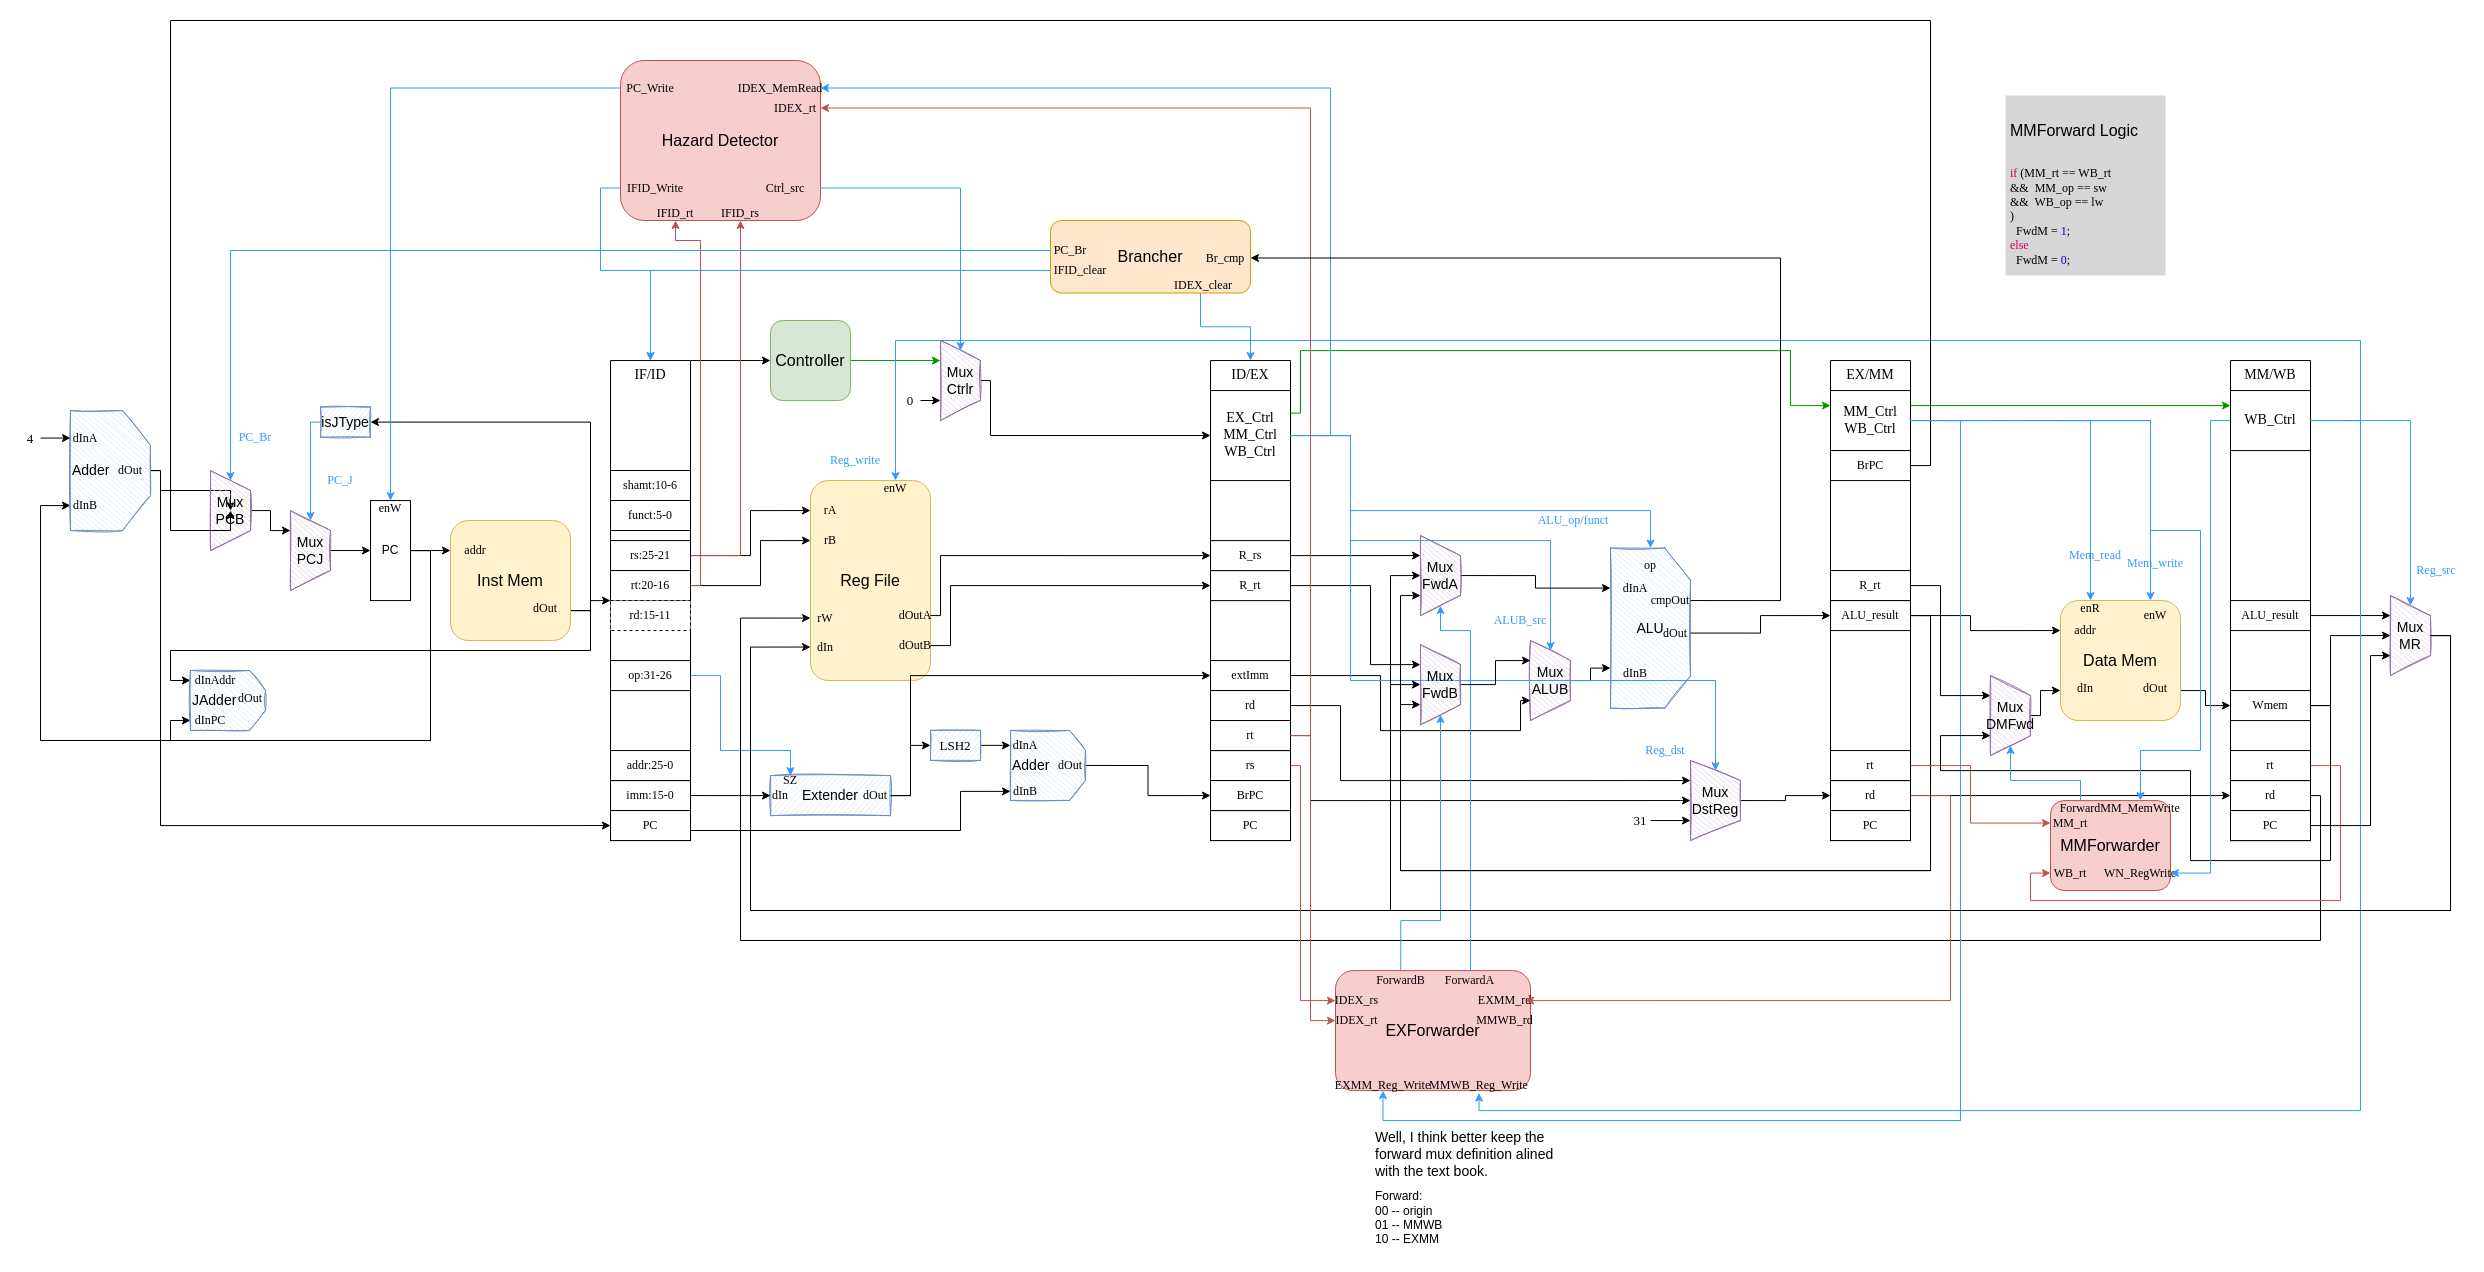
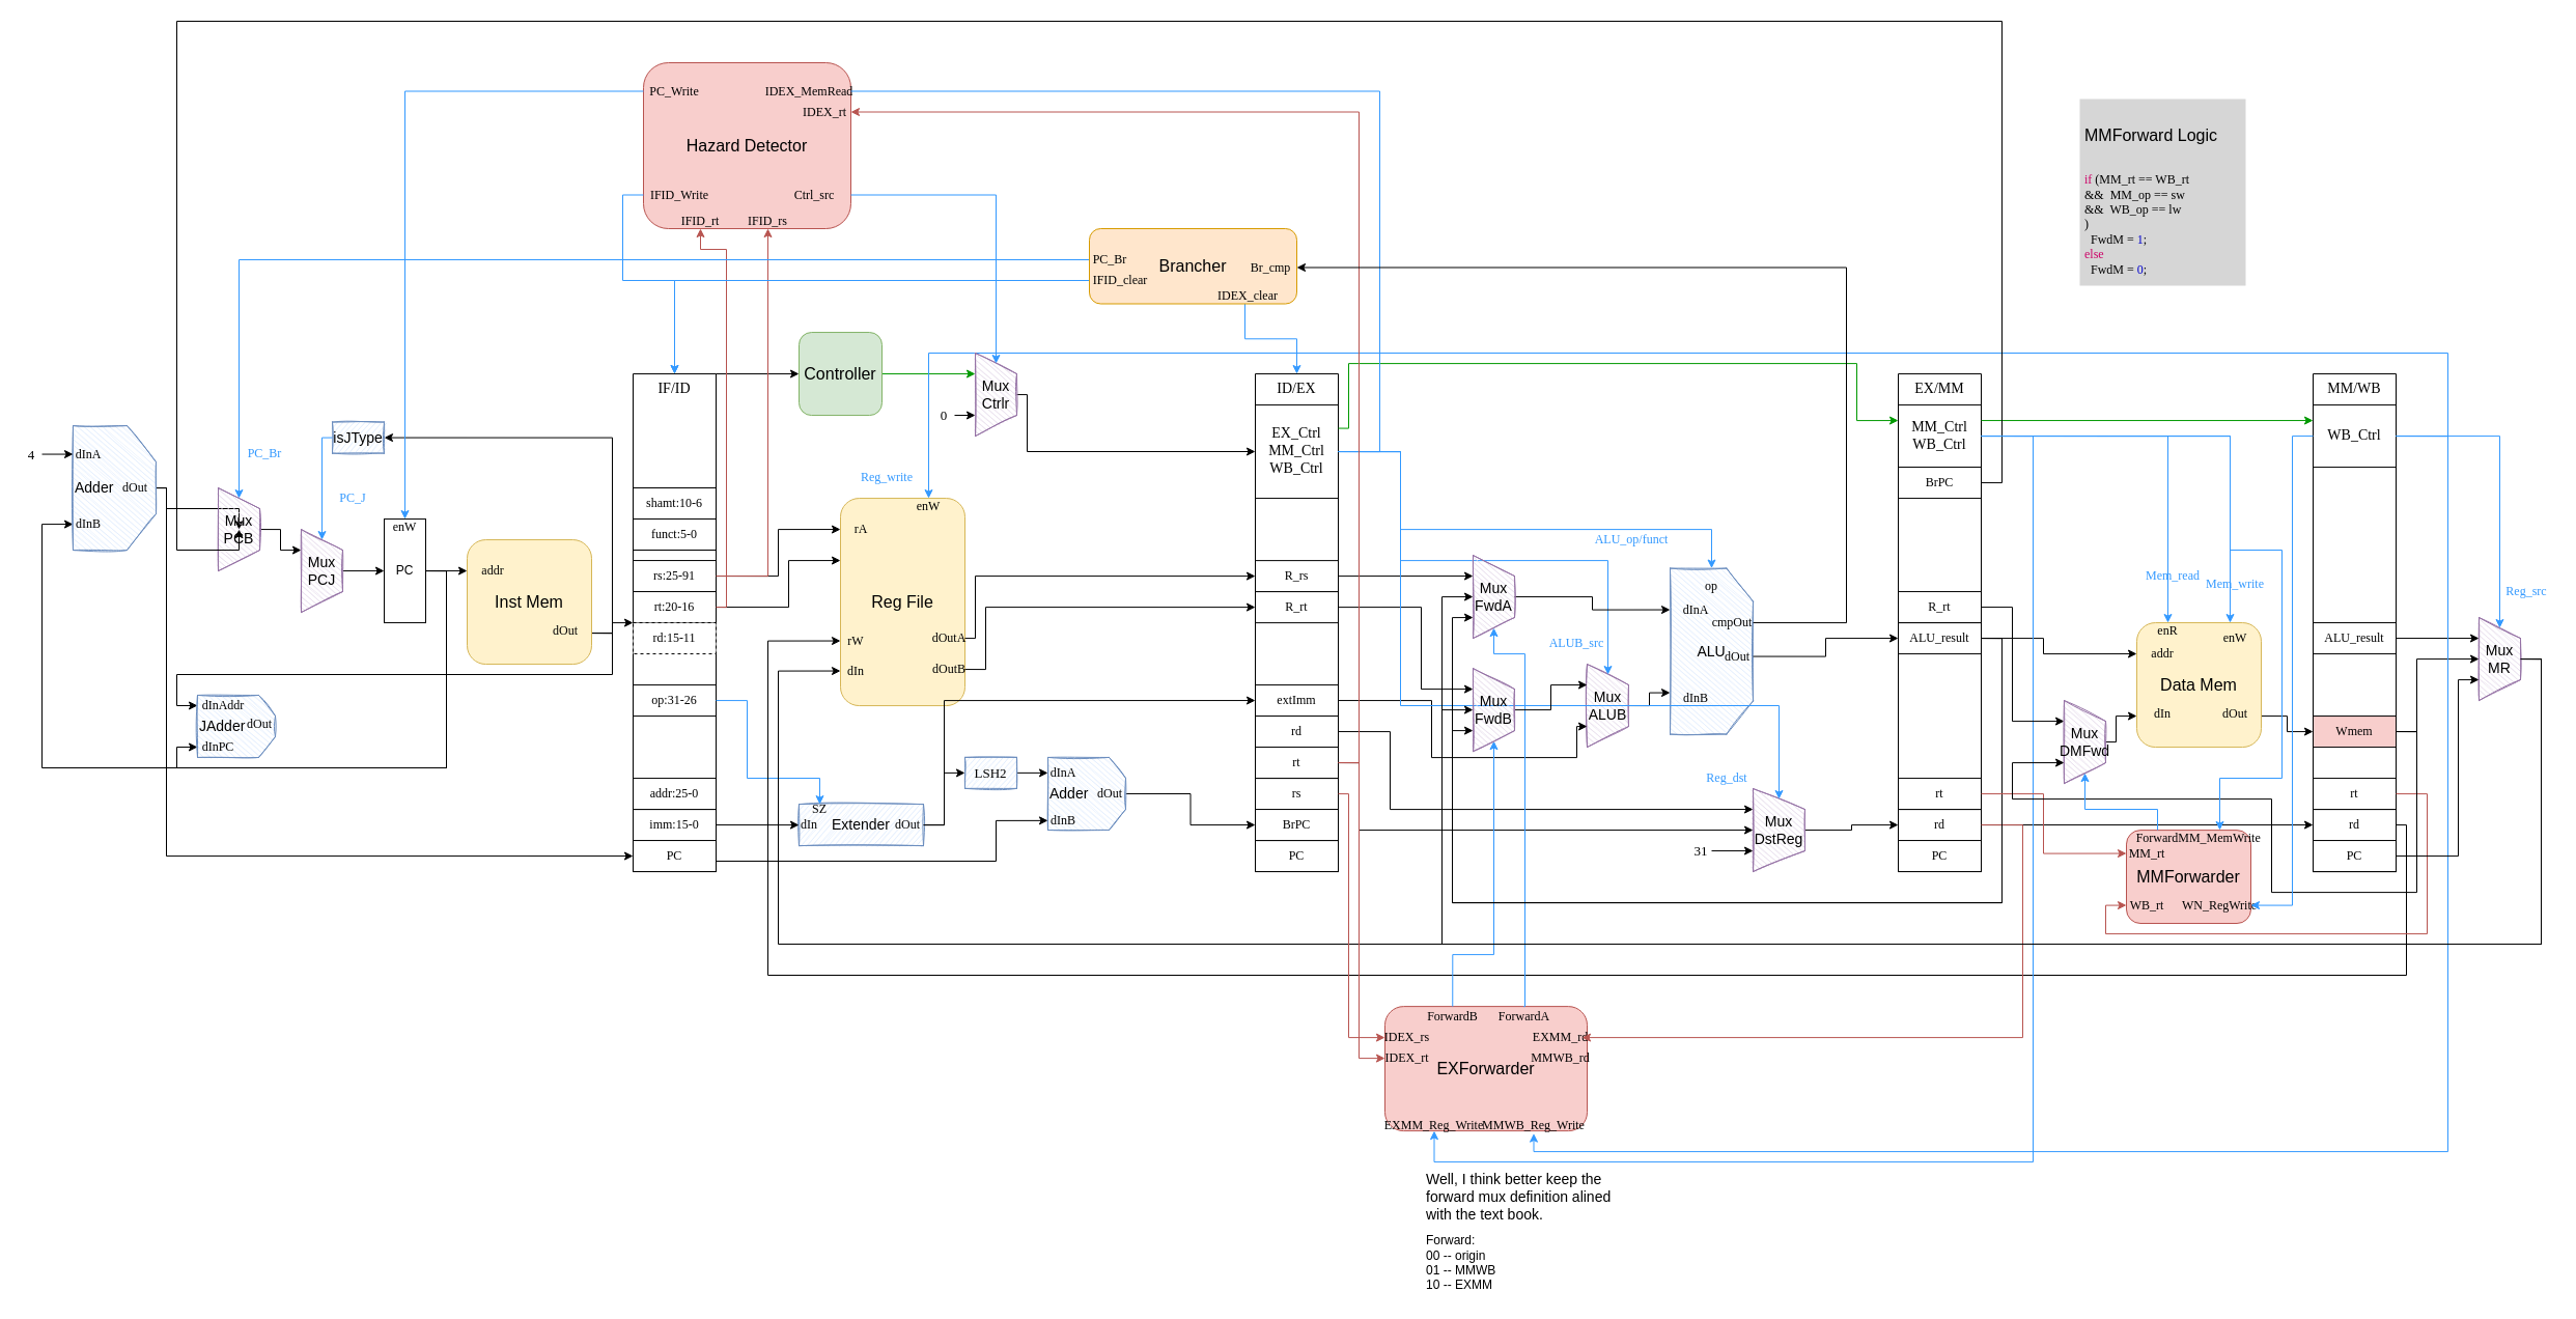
- <mxCell id="177" style="edgeStyle=orthogonalEdgeStyle;rounded=0;orthogonalLoop=1;jettySize=auto;html=1;exitX=1;exitY=0.5;exitDx=0;exitDy=0;entryX=1;entryY=0.5;entryDx=0;entryDy=0;fontFamily=Helvetica;fontSize=16;fontColor=#3399FF;strokeColor=#3399FF;" parent="1" source="39" target="176" edge="1"><mxGeometry relative="1" as="geometry"><Array as="points"><mxPoint x="1330" y="435" /><mxPoint x="1330" y="88" /></Array></mxGeometry></mxCell>
+ <mxCell id="177" style="edgeStyle=orthogonalEdgeStyle;rounded=0;orthogonalLoop=1;jettySize=auto;html=1;exitX=1;exitY=0.5;exitDx=0;exitDy=0;entryX=1;entryY=0.5;entryDx=0;entryDy=0;fontFamily=Helvetica;fontSize=16;fontColor=#3399FF;strokeColor=#3399FF;endArrow=none;" parent="1" source="39" target="176" edge="1"><mxGeometry relative="1" as="geometry"><Array as="points"><mxPoint x="1330" y="435" /><mxPoint x="1330" y="88" /></Array></mxGeometry></mxCell>
- <mxCell id="27" value="rB" style="text;html=1;strokeColor=none;fillColor=none;align=center;verticalAlign=middle;whiteSpace=wrap;rounded=0;shadow=0;glass=0;sketch=0;fontFamily=Ubuntu Mono;fontSize=12;" parent="1" vertex="1"><mxGeometry x="820" y="532.56" width="20" height="15" as="geometry" /></mxCell>
- <mxCell id="16" value="rs:25-21" style="rounded=0;whiteSpace=wrap;html=1;fontFamily=Ubuntu Mono;fontSize=12;align=center;" parent="14" vertex="1"><mxGeometry y="180" width="80" height="30" as="geometry" /></mxCell>
+ <mxCell id="16" value="rs:25-91" style="rounded=0;whiteSpace=wrap;html=1;fontFamily=Ubuntu Mono;fontSize=12;align=center;" parent="14" vertex="1"><mxGeometry y="180" width="80" height="30" as="geometry" /></mxCell>
- <mxCell id="82" value="Wmem" style="rounded=0;whiteSpace=wrap;html=1;fontFamily=Ubuntu Mono;fontSize=12;align=center;" parent="79" vertex="1"><mxGeometry y="330" width="80" height="30" as="geometry" /></mxCell>
+ <mxCell id="82" value="Wmem" style="rounded=0;whiteSpace=wrap;html=1;fontFamily=Ubuntu Mono;fontSize=12;align=center;fillColor=#f8cecc;" parent="79" vertex="1"><mxGeometry y="330" width="80" height="30" as="geometry" /></mxCell>
